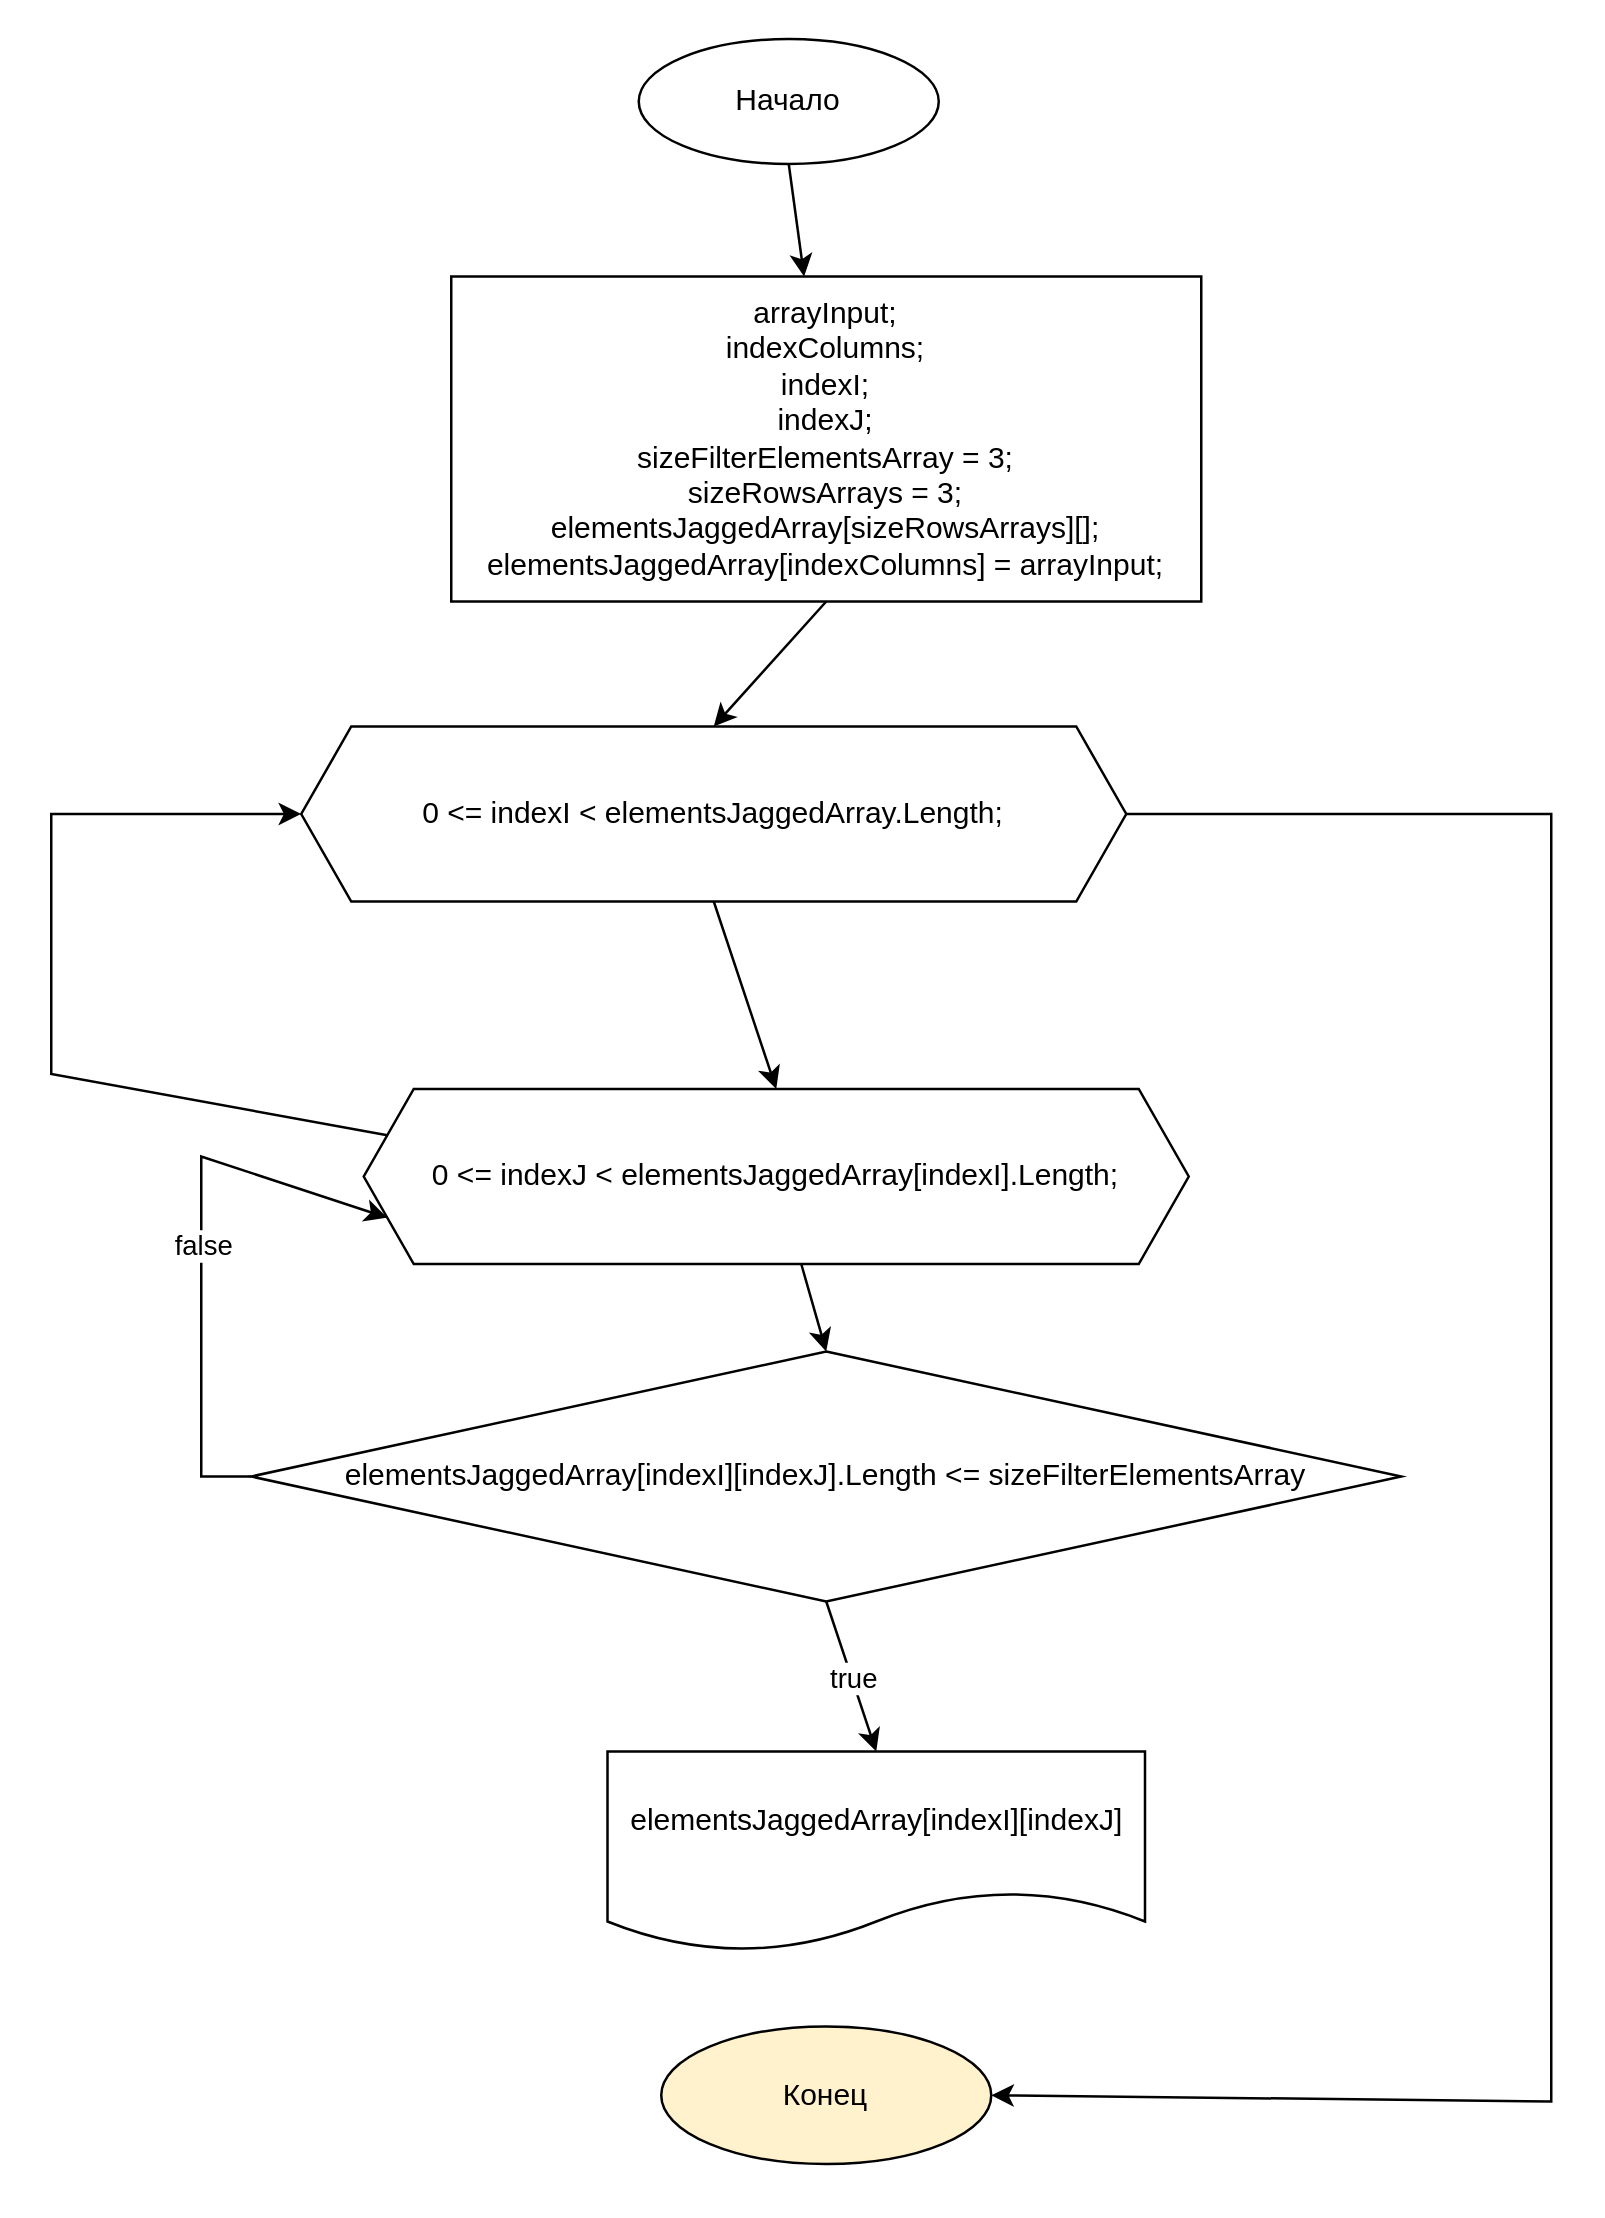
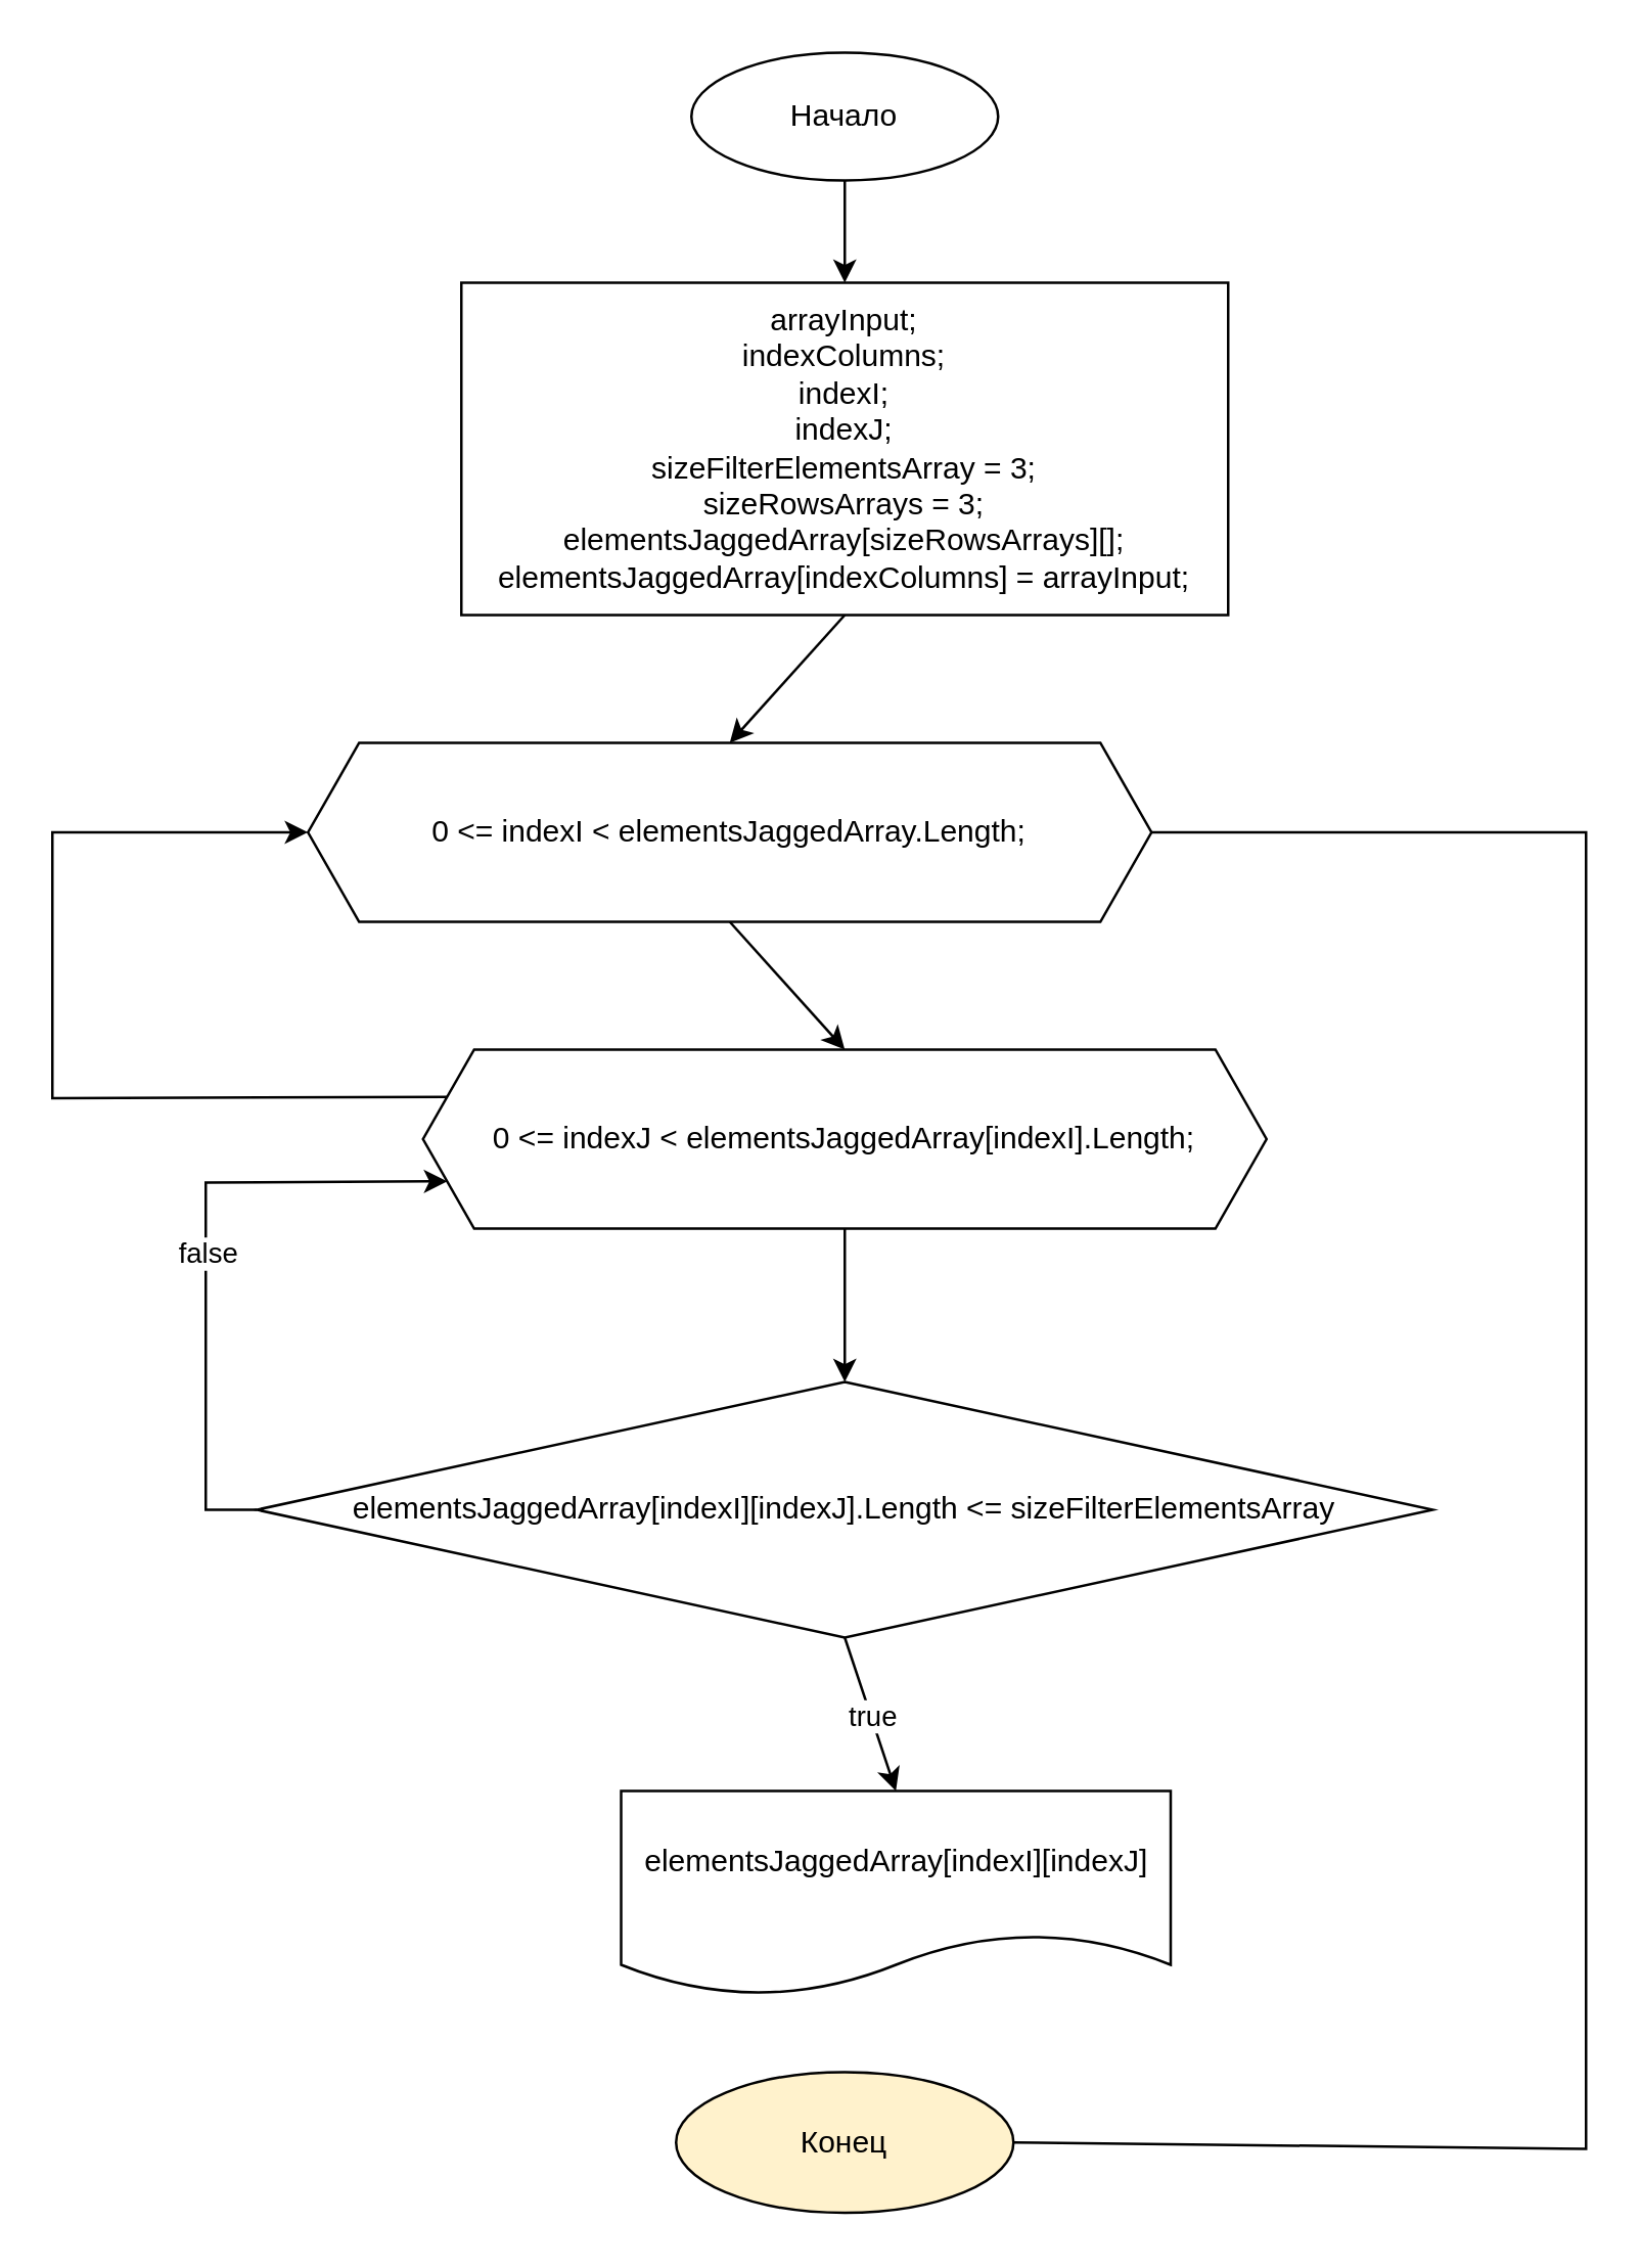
- <mxCell id="2" value="Начало" style="ellipse;whiteSpace=wrap;html=1;" vertex="1" parent="1"><mxGeometry x="255" y="15" width="120" height="50" as="geometry" /></mxCell>
+ <mxCell id="2" value="Начало" style="ellipse;whiteSpace=wrap;html=1;" vertex="1" parent="1"><mxGeometry x="270" y="20" width="120" height="50" as="geometry" /></mxCell>
- <mxCell id="10" value="0 &amp;lt;= indexJ &amp;lt; elementsJaggedArray[indexI].Length;" style="shape=hexagon;perimeter=hexagonPerimeter2;whiteSpace=wrap;html=1;fixedSize=1;" vertex="1" parent="1"><mxGeometry x="145" y="435" width="330" height="70" as="geometry" /></mxCell>
+ <mxCell id="10" value="0 &amp;lt;= indexJ &amp;lt; elementsJaggedArray[indexI].Length;" style="shape=hexagon;perimeter=hexagonPerimeter2;whiteSpace=wrap;html=1;fixedSize=1;" vertex="1" parent="1"><mxGeometry x="165" y="410" width="330" height="70" as="geometry" /></mxCell>
- <mxCell id="18" value="" style="endArrow=classic;html=1;rounded=0;entryX=1;entryY=0.5;entryDx=0;entryDy=0;exitX=1;exitY=0.5;exitDx=0;exitDy=0;" edge="1" parent="1" source="5" target="8"><mxGeometry width="50" height="50" relative="1" as="geometry"><mxPoint x="260" y="400" as="sourcePoint" /><mxPoint x="310" y="350" as="targetPoint" /><Array as="points"><mxPoint x="620" y="325" /><mxPoint x="620" y="840" /></Array></mxGeometry></mxCell>
+ <mxCell id="18" value="" style="endArrow=none;html=1;rounded=0;entryX=1;entryY=0.5;entryDx=0;entryDy=0;exitX=1;exitY=0.5;exitDx=0;exitDy=0;" edge="1" parent="1" source="5" target="8"><mxGeometry width="50" height="50" relative="1" as="geometry"><mxPoint x="260" y="400" as="sourcePoint" /><mxPoint x="310" y="350" as="targetPoint" /><Array as="points"><mxPoint x="620" y="325" /><mxPoint x="620" y="840" /></Array></mxGeometry></mxCell>
